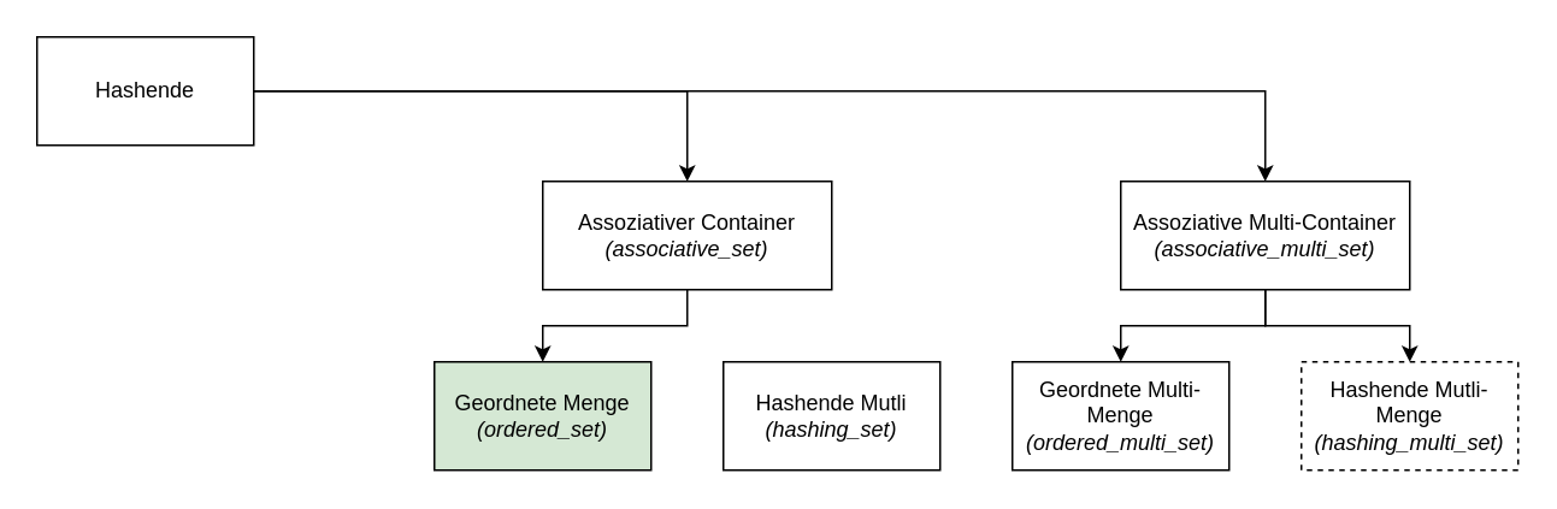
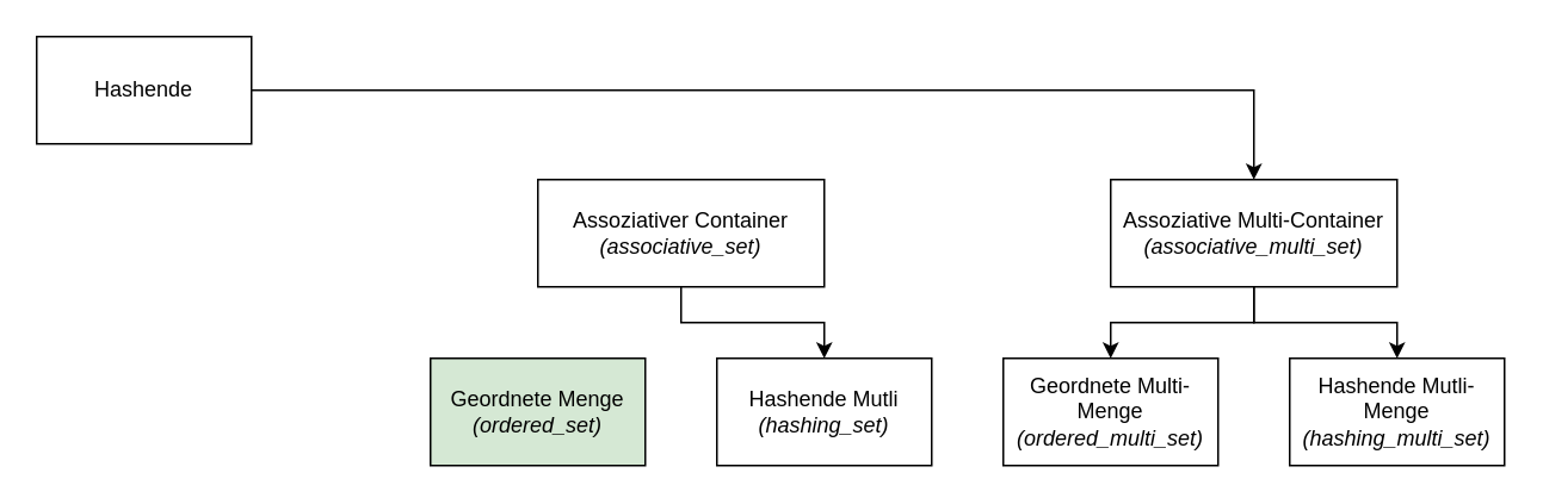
- <mxCell id="2" style="edgeStyle=orthogonalEdgeStyle;rounded=0;orthogonalLoop=1;jettySize=auto;html=1;" edge="1" parent="1" source="4" target="7"><mxGeometry relative="1" as="geometry" /></mxCell>
- <mxCell id="5" style="edgeStyle=orthogonalEdgeStyle;rounded=0;orthogonalLoop=1;jettySize=auto;html=1;entryX=0.5;entryY=0;entryDx=0;entryDy=0;" edge="1" parent="1" source="7" target="8"><mxGeometry relative="1" as="geometry" /></mxCell>
+ <mxCell id="6" style="edgeStyle=orthogonalEdgeStyle;rounded=0;orthogonalLoop=1;jettySize=auto;html=1;" edge="1" parent="1" source="7" target="12"><mxGeometry relative="1" as="geometry" /></mxCell>
- <mxCell id="14" value="Hashende Mutli-Menge&lt;br&gt;&lt;i&gt;(hashing_multi_set)&lt;/i&gt;" style="rounded=0;whiteSpace=wrap;html=1;dashed=1;" vertex="1" parent="1"><mxGeometry x="720" y="200" width="120" height="60" as="geometry" /></mxCell>
+ <mxCell id="14" value="Hashende Mutli-Menge&lt;br&gt;&lt;i&gt;(hashing_multi_set)&lt;/i&gt;" style="rounded=0;whiteSpace=wrap;html=1;" vertex="1" parent="1"><mxGeometry x="720" y="200" width="120" height="60" as="geometry" /></mxCell>
